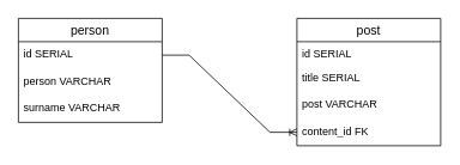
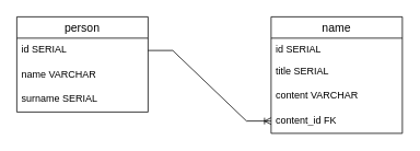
- <mxCell id="6" value="post" style="swimlane;fontStyle=0;childLayout=stackLayout;horizontal=1;startSize=26;horizontalStack=0;resizeParent=1;resizeParentMax=0;resizeLast=0;collapsible=1;marginBottom=0;align=center;fontSize=14;" vertex="1" parent="1"><mxGeometry x="330" y="20" width="160" height="142" as="geometry" /></mxCell>
+ <mxCell id="6" value="name" style="swimlane;fontStyle=0;childLayout=stackLayout;horizontal=1;startSize=26;horizontalStack=0;resizeParent=1;resizeParentMax=0;resizeLast=0;collapsible=1;marginBottom=0;align=center;fontSize=14;" vertex="1" parent="1"><mxGeometry x="330" y="20" width="160" height="142" as="geometry" /></mxCell>
- <mxCell id="4" value="person VARCHAR" style="text;strokeColor=none;fillColor=none;spacingLeft=4;spacingRight=4;overflow=hidden;rotatable=0;points=[[0,0.5],[1,0.5]];portConstraint=eastwest;fontSize=12;whiteSpace=wrap;html=1;" vertex="1" parent="2"><mxGeometry y="56" width="160" height="30" as="geometry" /></mxCell>
+ <mxCell id="4" value="name VARCHAR" style="text;strokeColor=none;fillColor=none;spacingLeft=4;spacingRight=4;overflow=hidden;rotatable=0;points=[[0,0.5],[1,0.5]];portConstraint=eastwest;fontSize=12;whiteSpace=wrap;html=1;" vertex="1" parent="2"><mxGeometry y="56" width="160" height="30" as="geometry" /></mxCell>
- <mxCell id="9" value="post VARCHAR" style="text;strokeColor=none;fillColor=none;spacingLeft=4;spacingRight=4;overflow=hidden;rotatable=0;points=[[0,0.5],[1,0.5]];portConstraint=eastwest;fontSize=12;whiteSpace=wrap;html=1;" vertex="1" parent="6"><mxGeometry y="82" width="160" height="30" as="geometry" /></mxCell>
+ <mxCell id="9" value="content VARCHAR" style="text;strokeColor=none;fillColor=none;spacingLeft=4;spacingRight=4;overflow=hidden;rotatable=0;points=[[0,0.5],[1,0.5]];portConstraint=eastwest;fontSize=12;whiteSpace=wrap;html=1;" vertex="1" parent="6"><mxGeometry y="82" width="160" height="30" as="geometry" /></mxCell>
- <mxCell id="5" value="surname VARCHAR" style="text;strokeColor=none;fillColor=none;spacingLeft=4;spacingRight=4;overflow=hidden;rotatable=0;points=[[0,0.5],[1,0.5]];portConstraint=eastwest;fontSize=12;whiteSpace=wrap;html=1;" vertex="1" parent="2"><mxGeometry y="86" width="160" height="30" as="geometry" /></mxCell>
+ <mxCell id="5" value="surname SERIAL" style="text;strokeColor=none;fillColor=none;spacingLeft=4;spacingRight=4;overflow=hidden;rotatable=0;points=[[0,0.5],[1,0.5]];portConstraint=eastwest;fontSize=12;whiteSpace=wrap;html=1;" vertex="1" parent="2"><mxGeometry y="86" width="160" height="30" as="geometry" /></mxCell>
